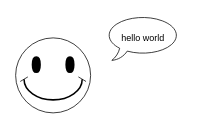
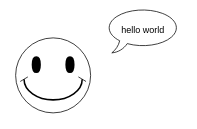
- <mxCell id="3" value="hello world" style="whiteSpace=wrap;html=1;shape=mxgraph.basic.oval_callout" vertex="1" parent="1"><mxGeometry x="140" y="20" width="100" height="60" as="geometry" /></mxCell>
+ <mxCell id="3" value="hello world" style="whiteSpace=wrap;html=1;shape=mxgraph.basic.oval_callout" vertex="1" parent="1"><mxGeometry x="140" y="10" width="100" height="60" as="geometry" /></mxCell>
